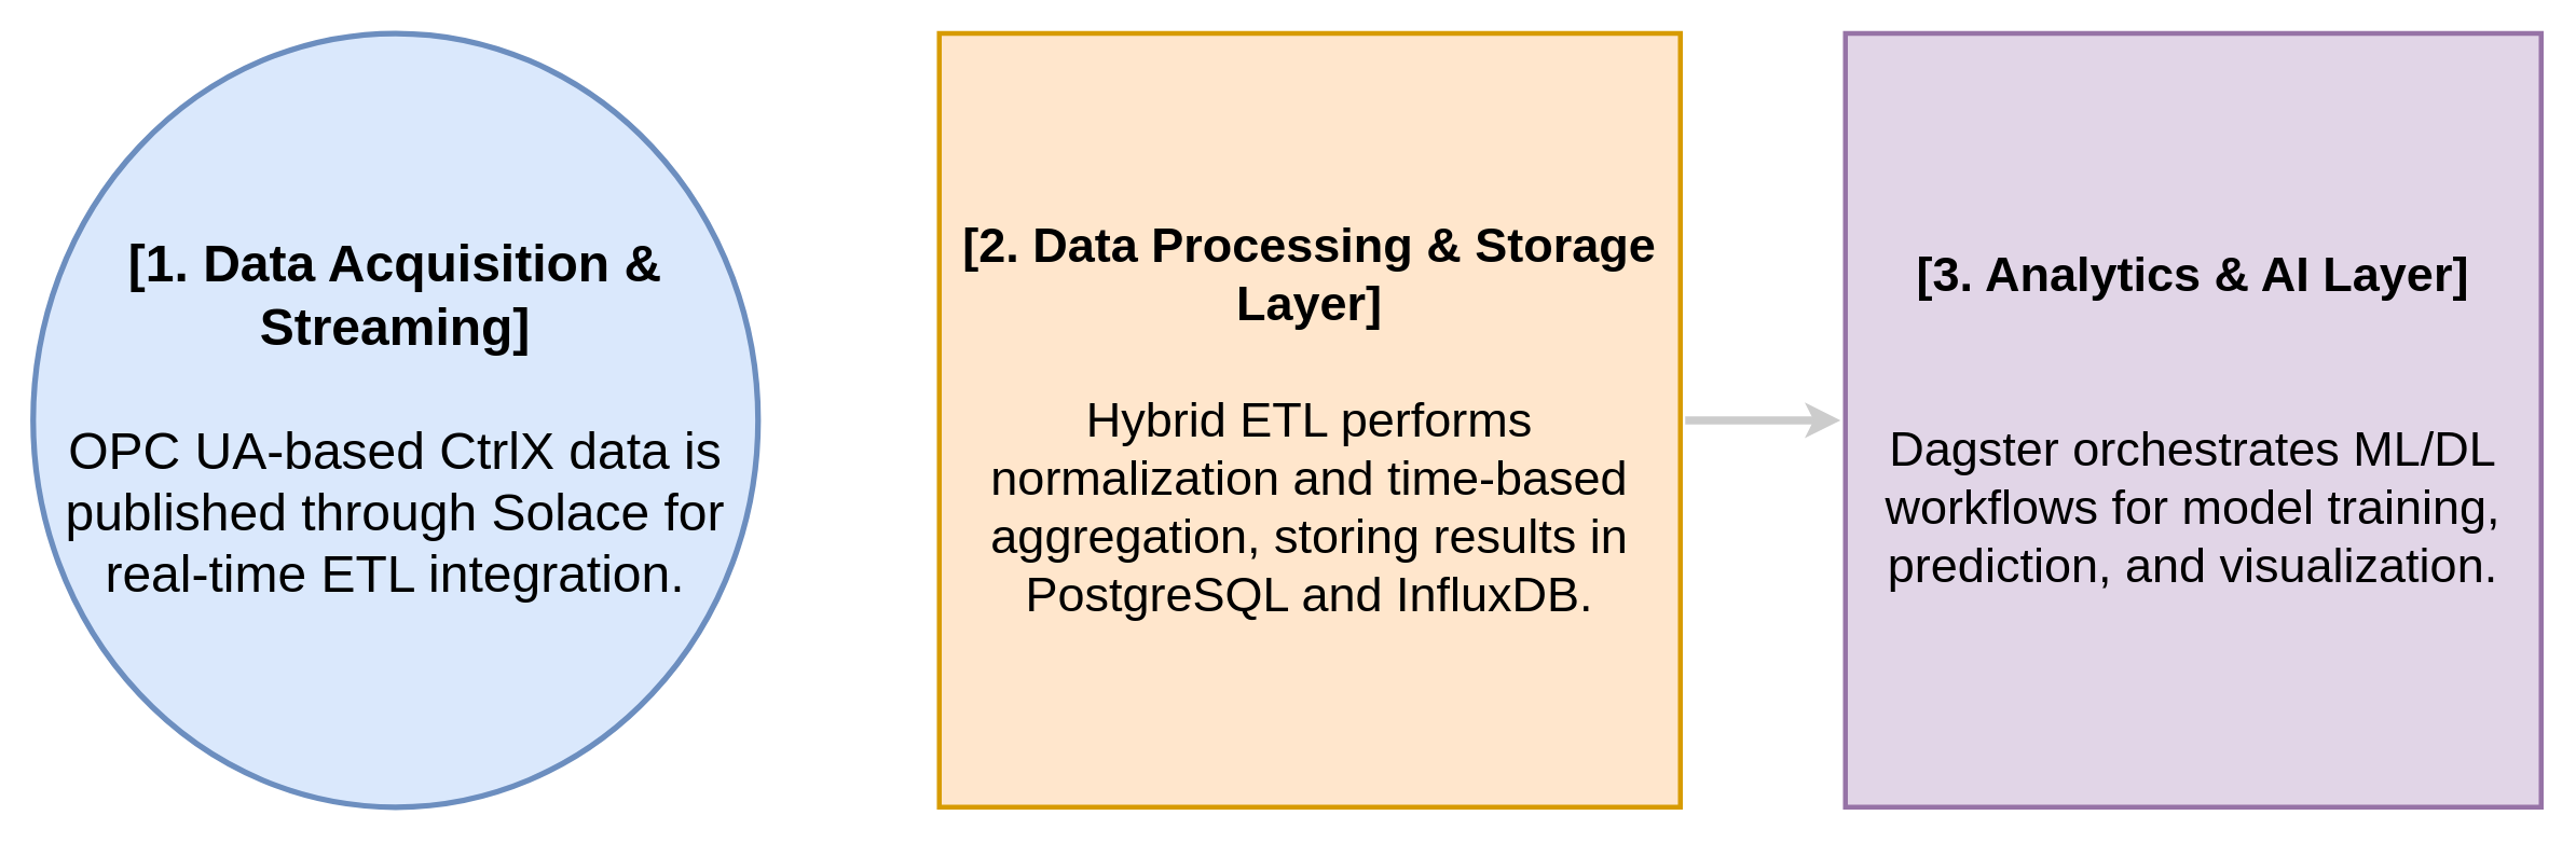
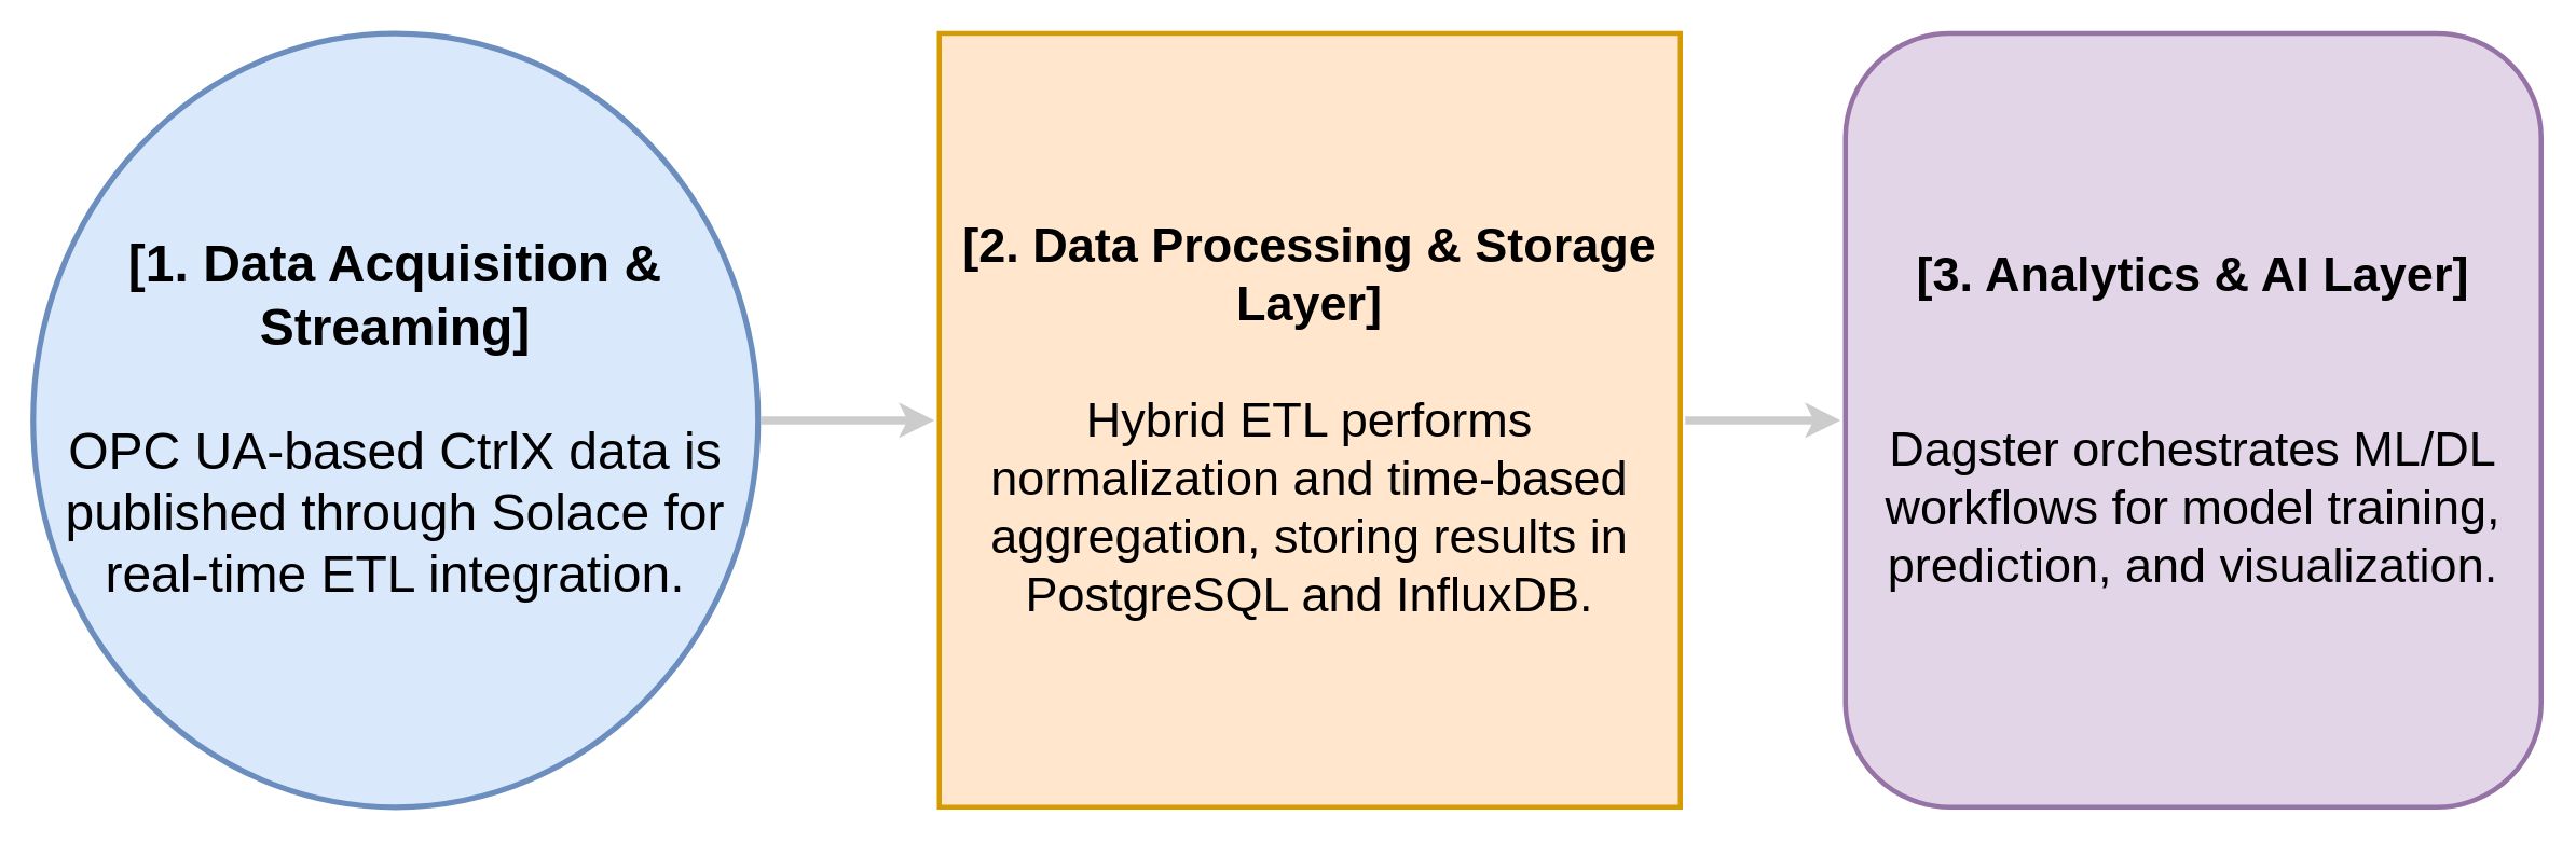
+ <mxCell id="2" style="edgeStyle=none;html=1;exitX=1;exitY=0.5;exitDx=0;exitDy=0;entryX=0;entryY=0.5;entryDx=0;entryDy=0;strokeWidth=5;strokeColor=#CCCCCC;" edge="1" parent="1" source="3" target="6"><mxGeometry relative="1" as="geometry" /></mxCell>
- <mxCell id="4" value="&lt;strong data-end=&quot;190&quot; data-start=&quot;161&quot;&gt;[3. Analytics &amp;amp; AI Layer]&lt;/strong&gt;&lt;div&gt;&lt;b&gt;&lt;br&gt;&lt;/b&gt;&lt;/div&gt;&lt;div&gt;&lt;br&gt;Dagster orchestrates ML/DL workflows for model training, prediction, and visualization.&lt;/div&gt;" style="rounded=0;whiteSpace=wrap;html=1;strokeColor=#9673a6;strokeWidth=3;fontSize=30;perimeterSpacing=3;fillColor=#e1d5e7;" parent="1" vertex="1"><mxGeometry x="1140" y="20" width="430" height="478.5" as="geometry" /></mxCell>
+ <mxCell id="4" value="&lt;strong data-end=&quot;190&quot; data-start=&quot;161&quot;&gt;[3. Analytics &amp;amp; AI Layer]&lt;/strong&gt;&lt;div&gt;&lt;b&gt;&lt;br&gt;&lt;/b&gt;&lt;/div&gt;&lt;div&gt;&lt;br&gt;Dagster orchestrates ML/DL workflows for model training, prediction, and visualization.&lt;/div&gt;" style="whiteSpace=wrap;html=1;strokeColor=#9673a6;strokeWidth=3;fontSize=30;perimeterSpacing=3;fillColor=#e1d5e7;rounded=1;" parent="1" vertex="1"><mxGeometry x="1140" y="20" width="430" height="478.5" as="geometry" /></mxCell>
